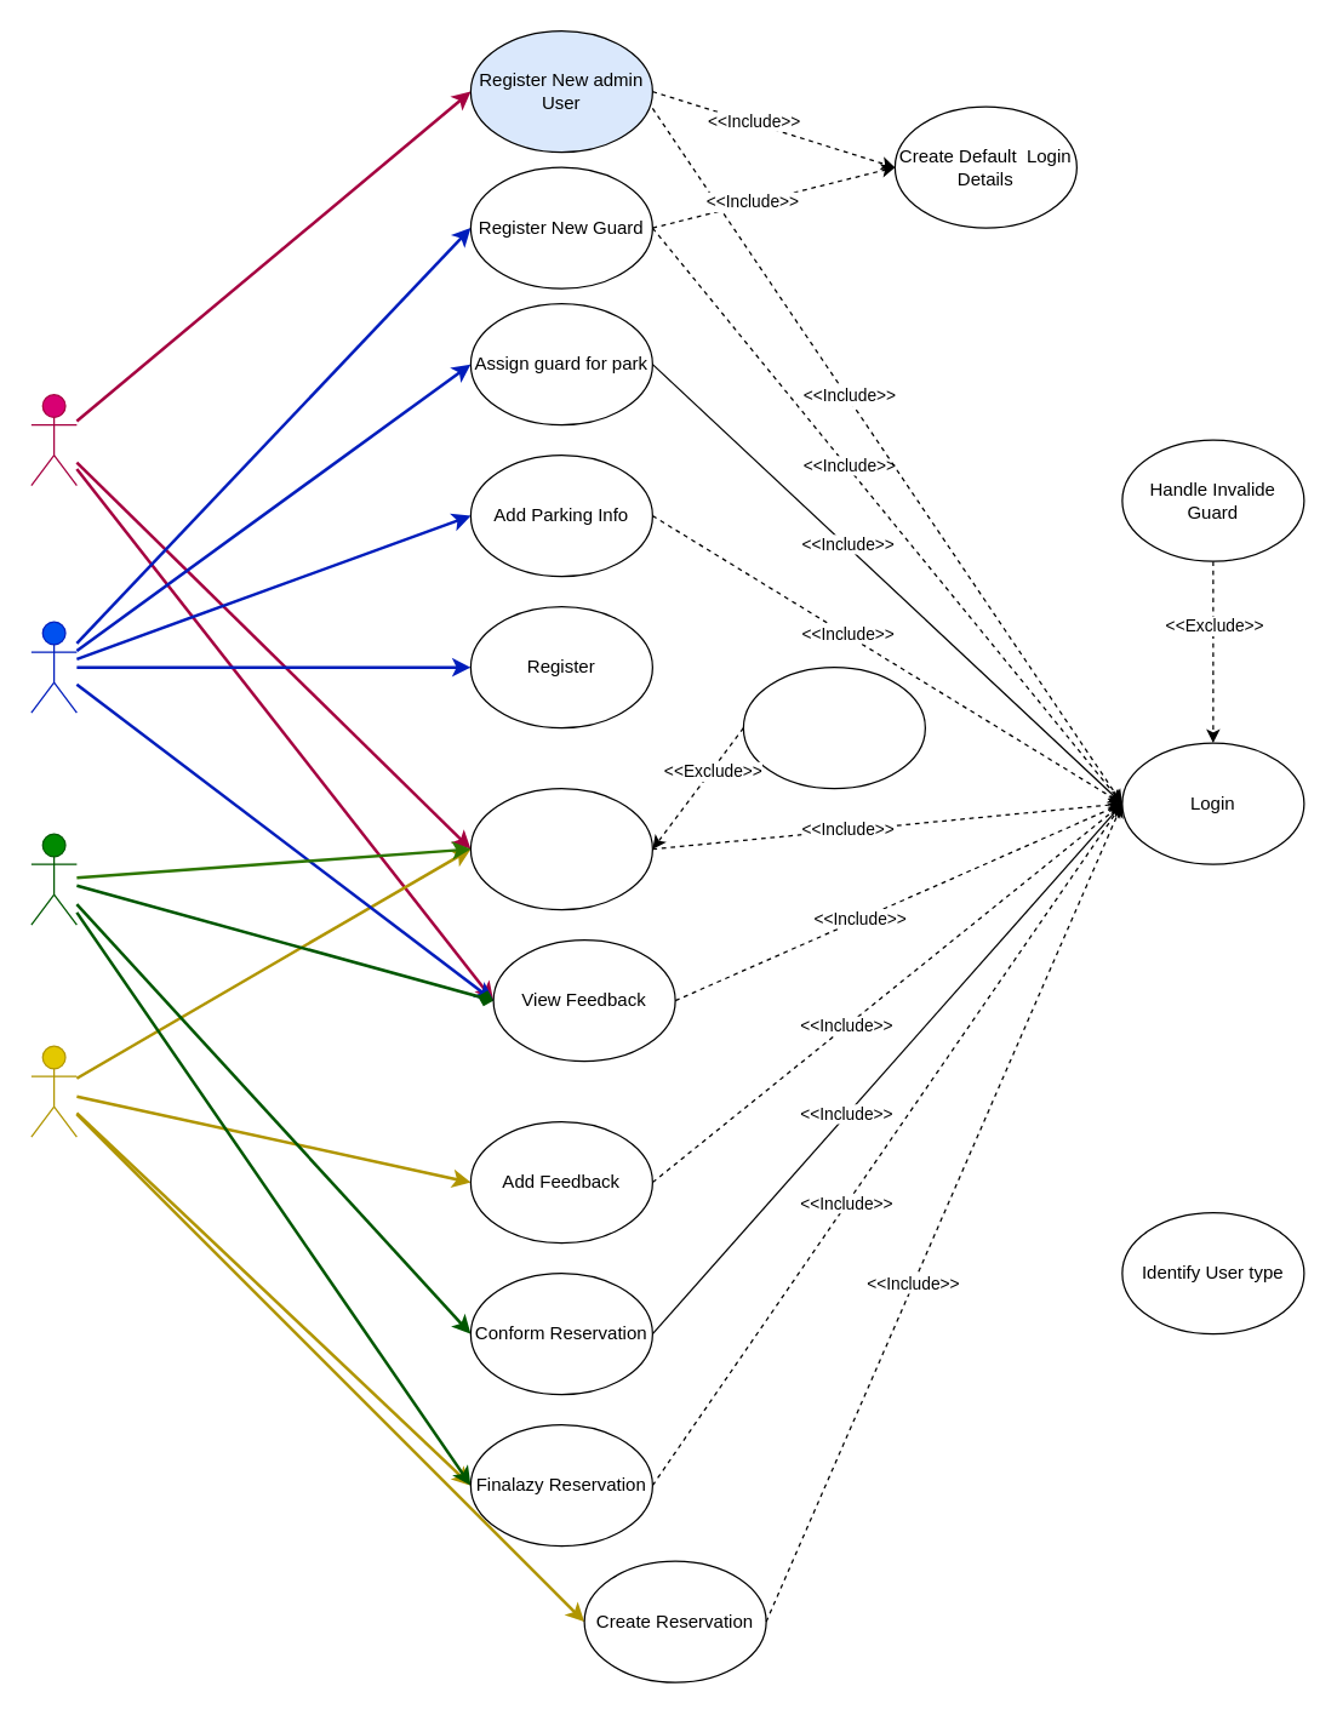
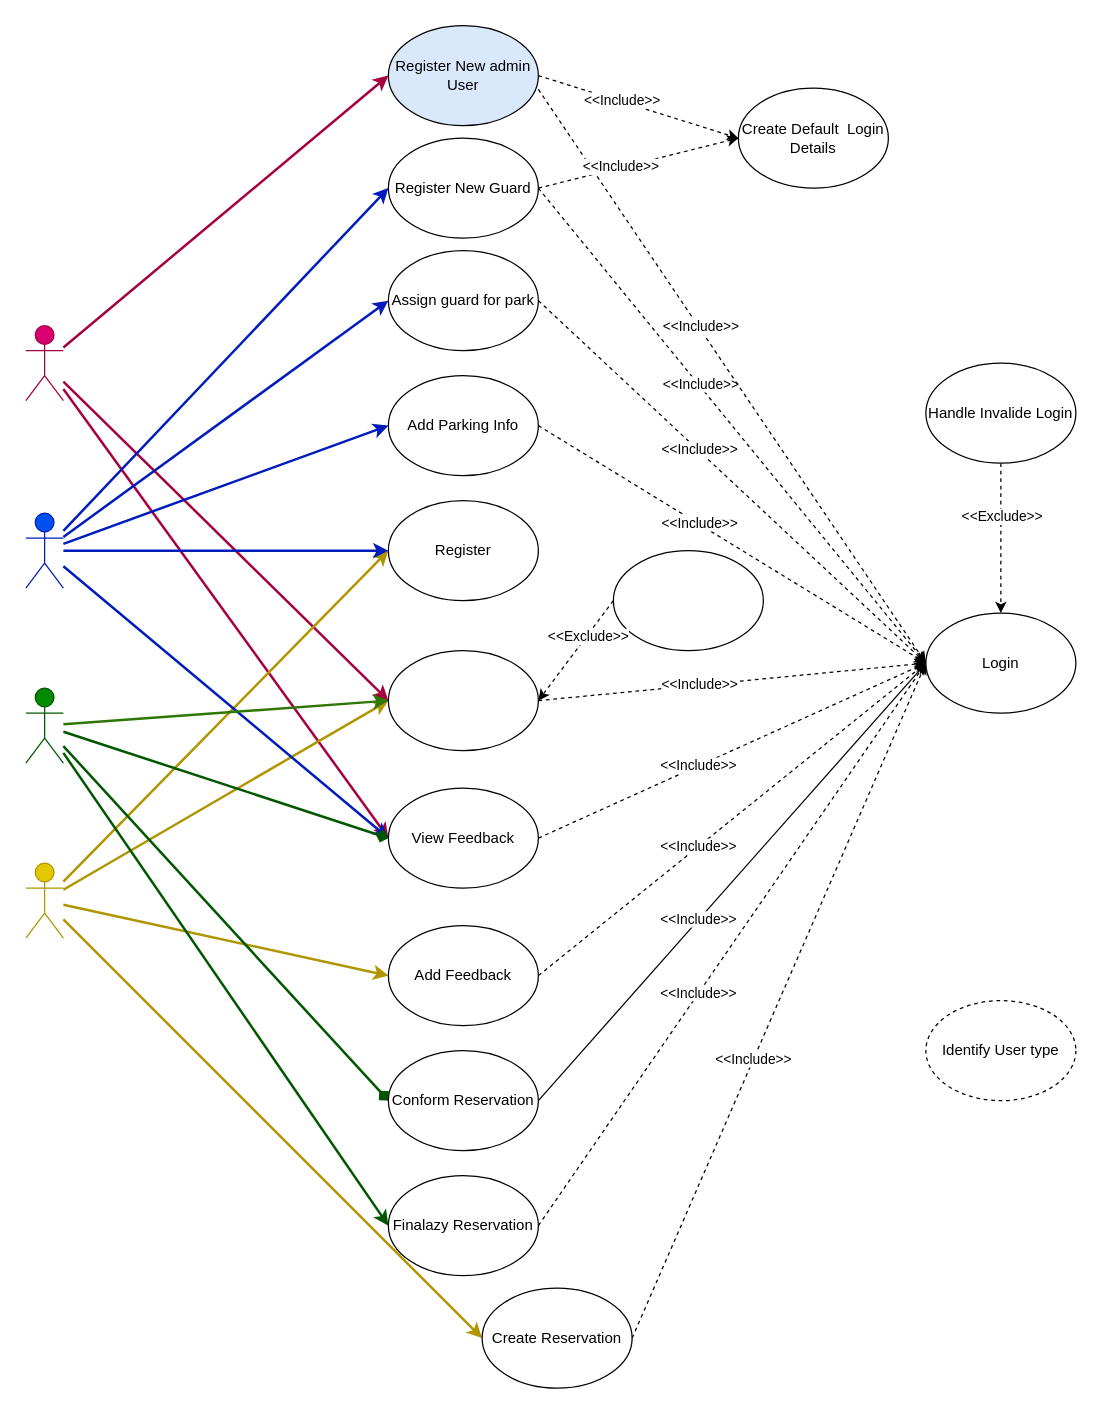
- <mxCell id="30" value="Handle Invalide Guard" style="ellipse;whiteSpace=wrap;html=1;" vertex="1" parent="1"><mxGeometry x="740" y="290" width="120" height="80" as="geometry" /></mxCell>
+ <mxCell id="30" value="Handle Invalide Login" style="ellipse;whiteSpace=wrap;html=1;" vertex="1" parent="1"><mxGeometry x="740" y="290" width="120" height="80" as="geometry" /></mxCell>
- <mxCell id="54" style="edgeStyle=none;html=1;exitX=1;exitY=0.5;exitDx=0;exitDy=0;dashed=0;entryX=0;entryY=0.5;entryDx=0;entryDy=0;" edge="1" parent="1" source="47" target="23"><mxGeometry relative="1" as="geometry"><mxPoint x="440" y="81.04" as="sourcePoint" /><mxPoint x="640" y="520" as="targetPoint" /></mxGeometry></mxCell>
+ <mxCell id="54" style="edgeStyle=none;html=1;exitX=1;exitY=0.5;exitDx=0;exitDy=0;dashed=1;entryX=0;entryY=0.5;entryDx=0;entryDy=0;" edge="1" parent="1" source="47" target="23"><mxGeometry relative="1" as="geometry"><mxPoint x="440" y="81.04" as="sourcePoint" /><mxPoint x="640" y="520" as="targetPoint" /></mxGeometry></mxCell>
+ <mxCell id="6" style="edgeStyle=none;html=1;entryX=0;entryY=0.5;entryDx=0;entryDy=0;strokeWidth=2;fillColor=#e3c800;strokeColor=#B09500;" edge="1" parent="1" source="11" target="24"><mxGeometry relative="1" as="geometry"><mxPoint x="390" y="440" as="targetPoint" /></mxGeometry></mxCell>
- <mxCell id="32" value="View Feedback" style="ellipse;whiteSpace=wrap;html=1;" vertex="1" parent="1"><mxGeometry x="325" y="620" width="120" height="80" as="geometry" /></mxCell>
+ <mxCell id="32" value="View Feedback" style="ellipse;whiteSpace=wrap;html=1;" vertex="1" parent="1"><mxGeometry x="310" y="630" width="120" height="80" as="geometry" /></mxCell>
- <mxCell id="31" value="Identify User type" style="ellipse;whiteSpace=wrap;html=1;" vertex="1" parent="1"><mxGeometry x="740" y="800" width="120" height="80" as="geometry" /></mxCell>
+ <mxCell id="31" value="Identify User type" style="ellipse;whiteSpace=wrap;html=1;dashed=1;" vertex="1" parent="1"><mxGeometry x="740" y="800" width="120" height="80" as="geometry" /></mxCell>
- <mxCell id="9" style="edgeStyle=none;html=1;entryX=0;entryY=0.5;entryDx=0;entryDy=0;strokeWidth=2;fillColor=#e3c800;strokeColor=#B09500;" edge="1" parent="1" source="11" target="40"><mxGeometry relative="1" as="geometry" /></mxCell>
- <mxCell id="19" style="edgeStyle=none;html=1;entryX=0;entryY=0.5;entryDx=0;entryDy=0;fillColor=#008a00;strokeColor=#005700;strokeWidth=2;" edge="1" parent="1" source="22" target="39"><mxGeometry relative="1" as="geometry" /></mxCell>
+ <mxCell id="19" style="edgeStyle=none;html=1;entryX=0;entryY=0.5;entryDx=0;entryDy=0;fillColor=#008a00;strokeColor=#005700;strokeWidth=2;endArrow=diamond;" edge="1" parent="1" source="22" target="39"><mxGeometry relative="1" as="geometry" /></mxCell>
